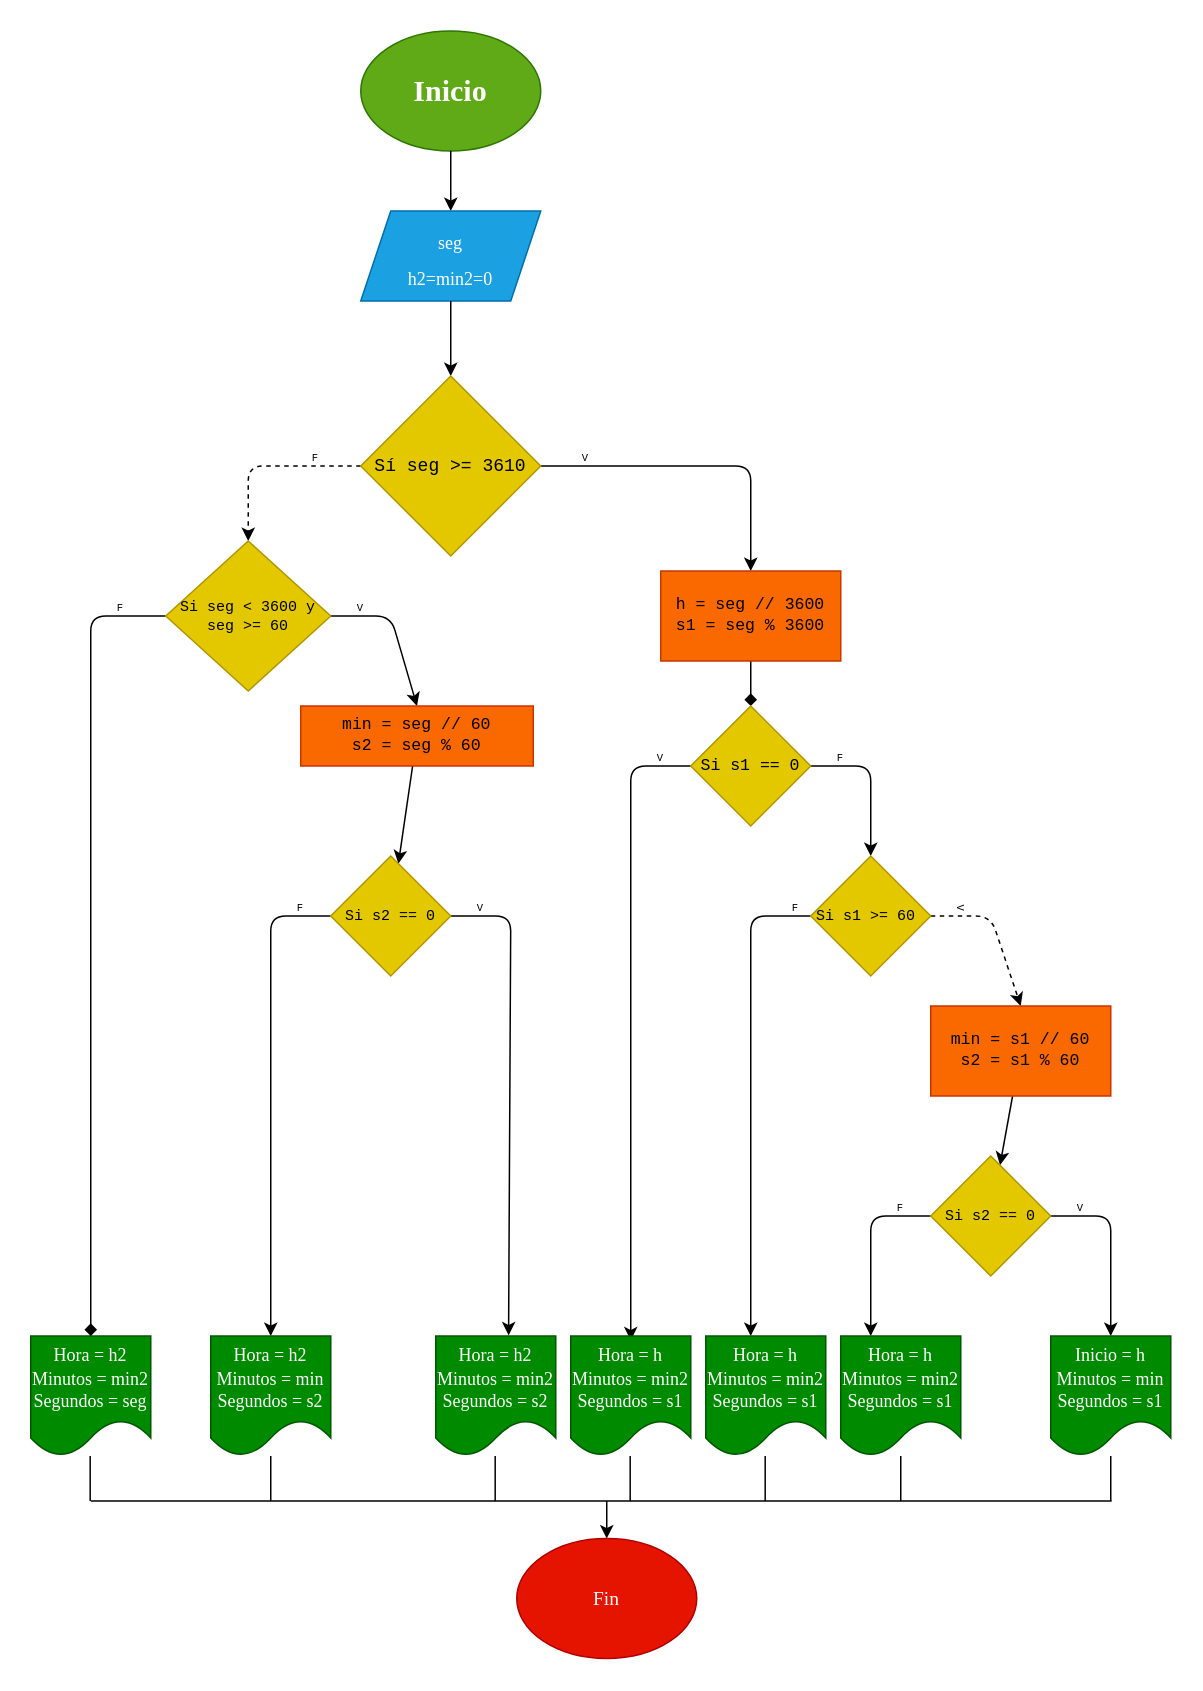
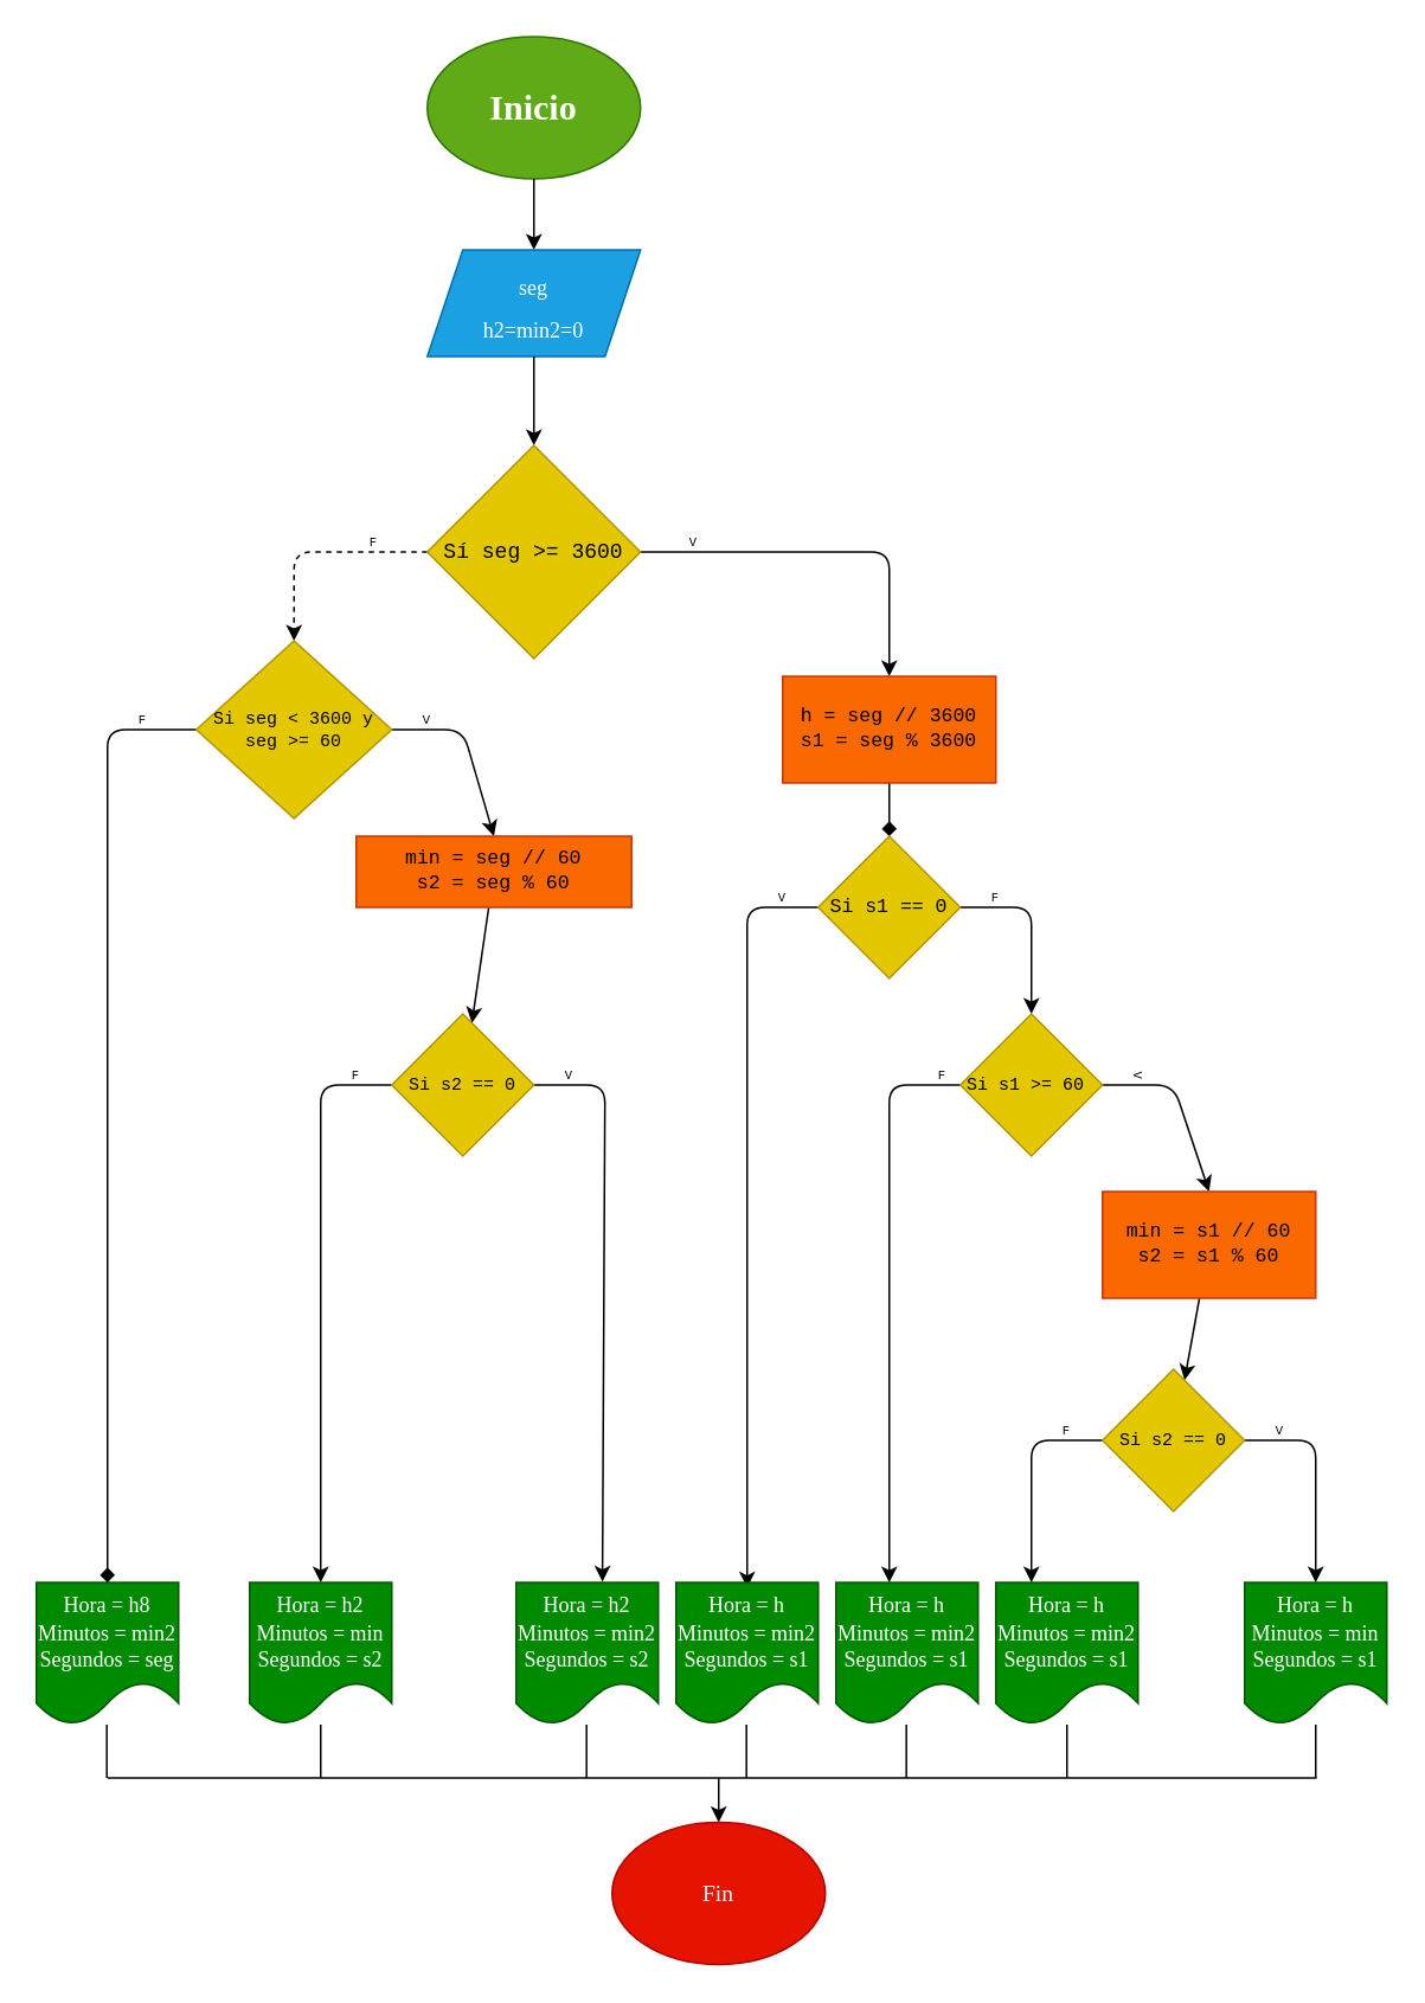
- <mxCell id="10" value="&lt;font face=&quot;Courier New&quot;&gt;Sí seg &amp;gt;= 3610&lt;/font&gt;" style="rhombus;whiteSpace=wrap;html=1;fillColor=#e3c800;fontColor=#000000;strokeColor=#B09500;" parent="1" vertex="1"><mxGeometry x="240" y="250" width="120" height="120" as="geometry" /></mxCell>
+ <mxCell id="10" value="&lt;font face=&quot;Courier New&quot;&gt;Sí seg &amp;gt;= 3600&lt;/font&gt;" style="rhombus;whiteSpace=wrap;html=1;fillColor=#e3c800;fontColor=#000000;strokeColor=#B09500;" parent="1" vertex="1"><mxGeometry x="240" y="250" width="120" height="120" as="geometry" /></mxCell>
- <mxCell id="28" style="edgeStyle=none;html=1;fontFamily=Courier New;fontSize=7;entryX=0.5;entryY=0;entryDx=0;entryDy=0;dashed=1;" parent="1" source="30" target="34" edge="1"><mxGeometry relative="1" as="geometry"><mxPoint x="660" y="650" as="targetPoint" /><Array as="points"><mxPoint x="660" y="610" /></Array></mxGeometry></mxCell>
+ <mxCell id="28" style="edgeStyle=none;html=1;fontFamily=Courier New;fontSize=7;entryX=0.5;entryY=0;entryDx=0;entryDy=0;" parent="1" source="30" target="34" edge="1"><mxGeometry relative="1" as="geometry"><mxPoint x="660" y="650" as="targetPoint" /><Array as="points"><mxPoint x="660" y="610" /></Array></mxGeometry></mxCell>
- <mxCell id="6" value="&lt;font style=&quot;font-size: 12px&quot;&gt;Hora = h2&lt;br&gt;Minutos = min2&lt;br&gt;Segundos = seg&lt;/font&gt;" style="shape=document;whiteSpace=wrap;html=1;boundedLbl=1;fontFamily=Times New Roman;fontSize=13;fontColor=#ffffff;fillColor=#008a00;strokeColor=#005700;" parent="1" vertex="1"><mxGeometry x="20" y="890" width="80" height="80" as="geometry" /></mxCell>
+ <mxCell id="6" value="&lt;font style=&quot;font-size: 12px&quot;&gt;Hora = h8&lt;br&gt;Minutos = min2&lt;br&gt;Segundos = seg&lt;/font&gt;" style="shape=document;whiteSpace=wrap;html=1;boundedLbl=1;fontFamily=Times New Roman;fontSize=13;fontColor=#ffffff;fillColor=#008a00;strokeColor=#005700;" parent="1" vertex="1"><mxGeometry x="20" y="890" width="80" height="80" as="geometry" /></mxCell>
- <mxCell id="45" value="&lt;font style=&quot;font-size: 12px&quot;&gt;Inicio = h&lt;br&gt;Minutos = min&lt;br&gt;Segundos = s1&lt;/font&gt;" style="shape=document;whiteSpace=wrap;html=1;boundedLbl=1;fontFamily=Times New Roman;fontSize=13;fontColor=#ffffff;fillColor=#008a00;strokeColor=#005700;" vertex="1" parent="1"><mxGeometry x="700" y="890" width="80" height="80" as="geometry" /></mxCell>
+ <mxCell id="45" value="&lt;font style=&quot;font-size: 12px&quot;&gt;Hora = h&lt;br&gt;Minutos = min&lt;br&gt;Segundos = s1&lt;/font&gt;" style="shape=document;whiteSpace=wrap;html=1;boundedLbl=1;fontFamily=Times New Roman;fontSize=13;fontColor=#ffffff;fillColor=#008a00;strokeColor=#005700;" vertex="1" parent="1"><mxGeometry x="700" y="890" width="80" height="80" as="geometry" /></mxCell>
